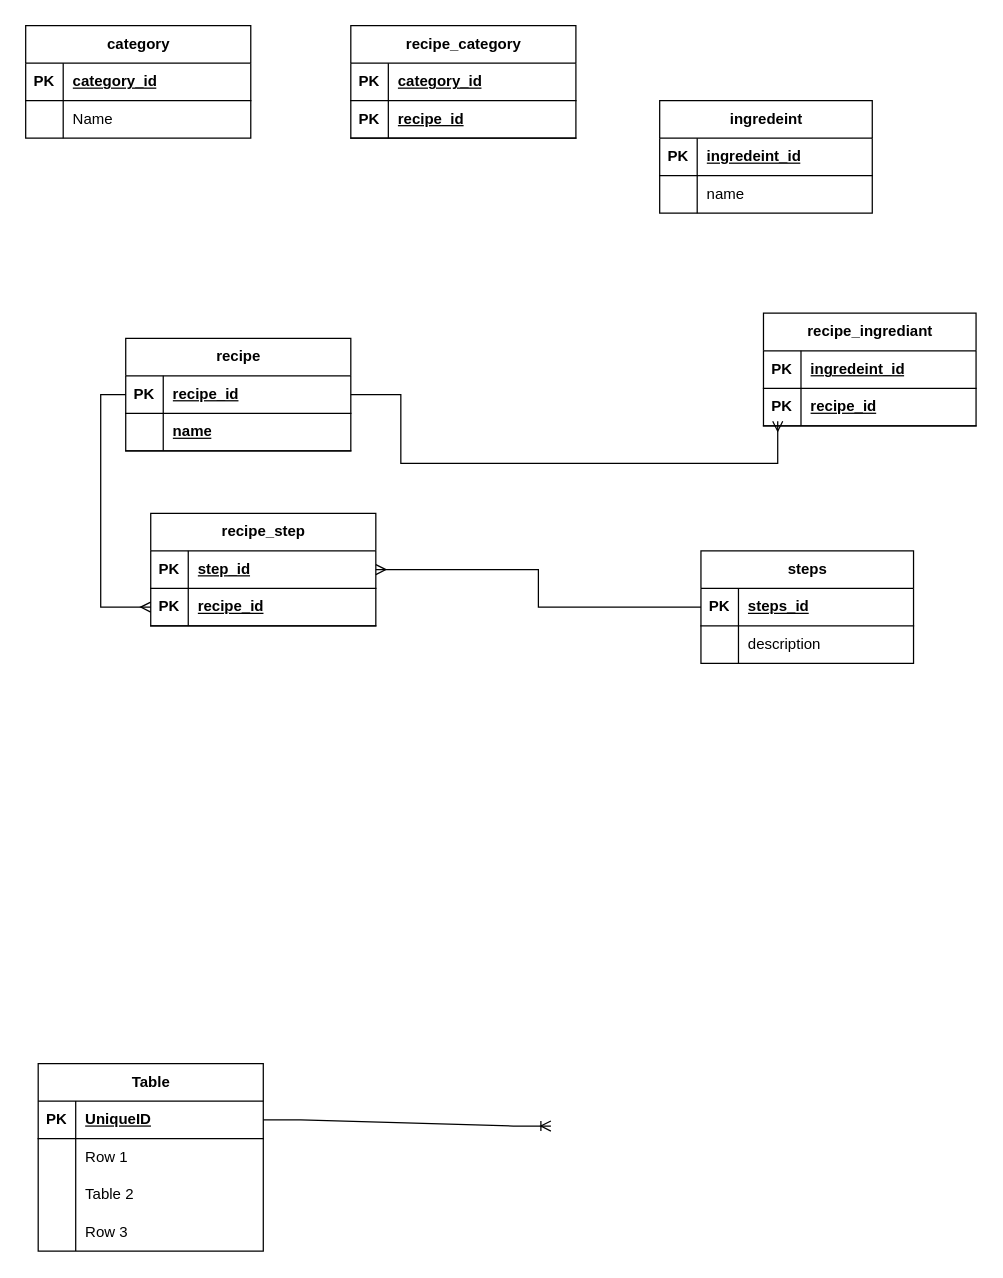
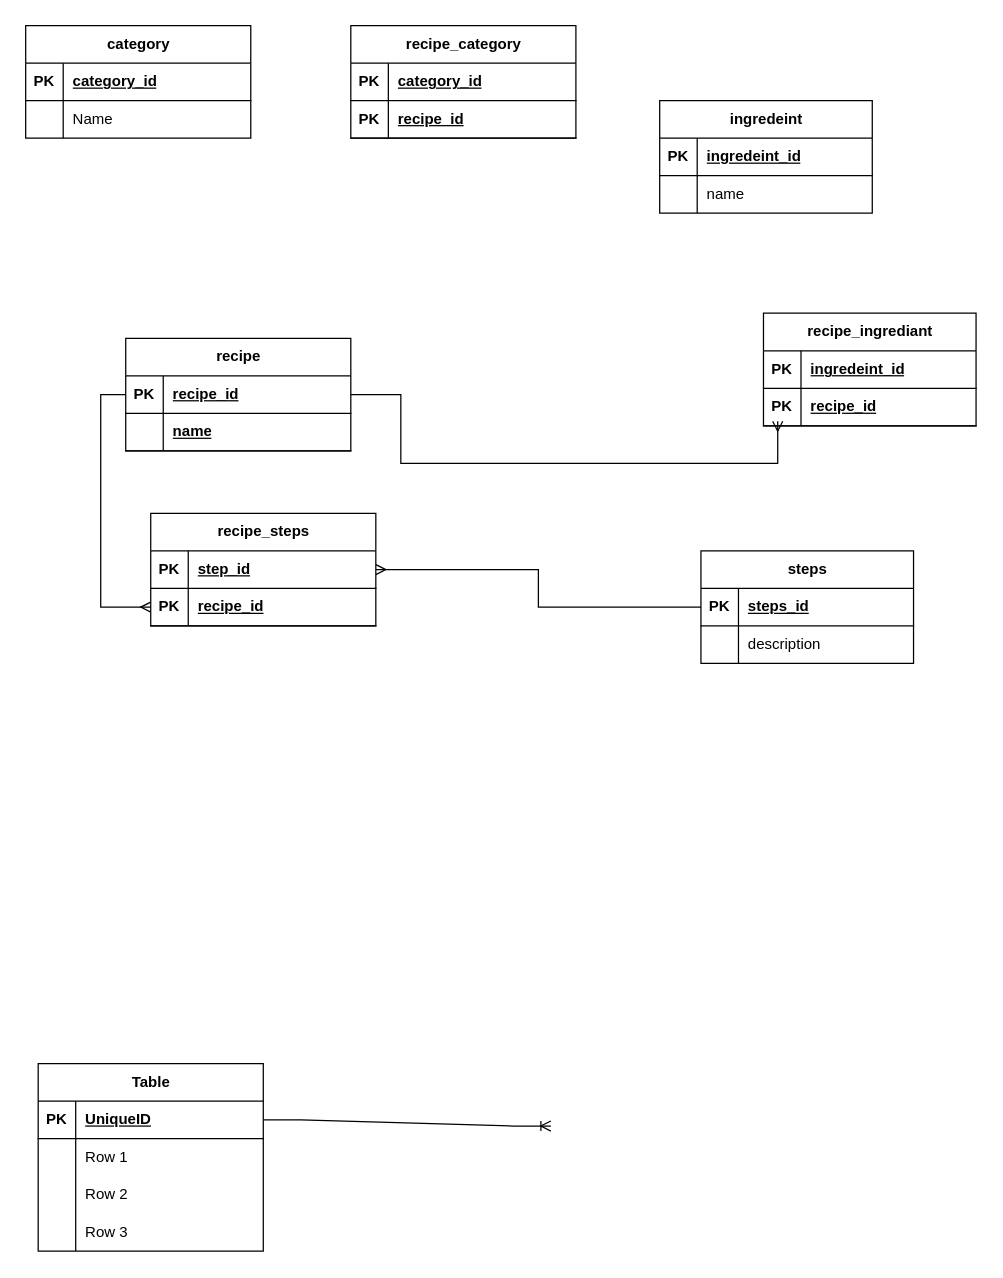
- <mxCell id="60" value="recipe_step" style="shape=table;startSize=30;container=1;collapsible=1;childLayout=tableLayout;fixedRows=1;rowLines=0;fontStyle=1;align=center;resizeLast=1;html=1;" vertex="1" parent="1"><mxGeometry x="120" y="410" width="180" height="90" as="geometry" /></mxCell>
+ <mxCell id="60" value="recipe_steps" style="shape=table;startSize=30;container=1;collapsible=1;childLayout=tableLayout;fixedRows=1;rowLines=0;fontStyle=1;align=center;resizeLast=1;html=1;" vertex="1" parent="1"><mxGeometry x="120" y="410" width="180" height="90" as="geometry" /></mxCell>
- <mxCell id="12" value="Table 2" style="shape=partialRectangle;connectable=0;fillColor=none;top=0;left=0;bottom=0;right=0;align=left;spacingLeft=6;overflow=hidden;whiteSpace=wrap;html=1;" vertex="1" parent="10"><mxGeometry x="30" width="150" height="30" as="geometry"><mxRectangle width="150" height="30" as="alternateBounds" /></mxGeometry></mxCell>
+ <mxCell id="12" value="Row 2" style="shape=partialRectangle;connectable=0;fillColor=none;top=0;left=0;bottom=0;right=0;align=left;spacingLeft=6;overflow=hidden;whiteSpace=wrap;html=1;" vertex="1" parent="10"><mxGeometry x="30" width="150" height="30" as="geometry"><mxRectangle width="150" height="30" as="alternateBounds" /></mxGeometry></mxCell>
